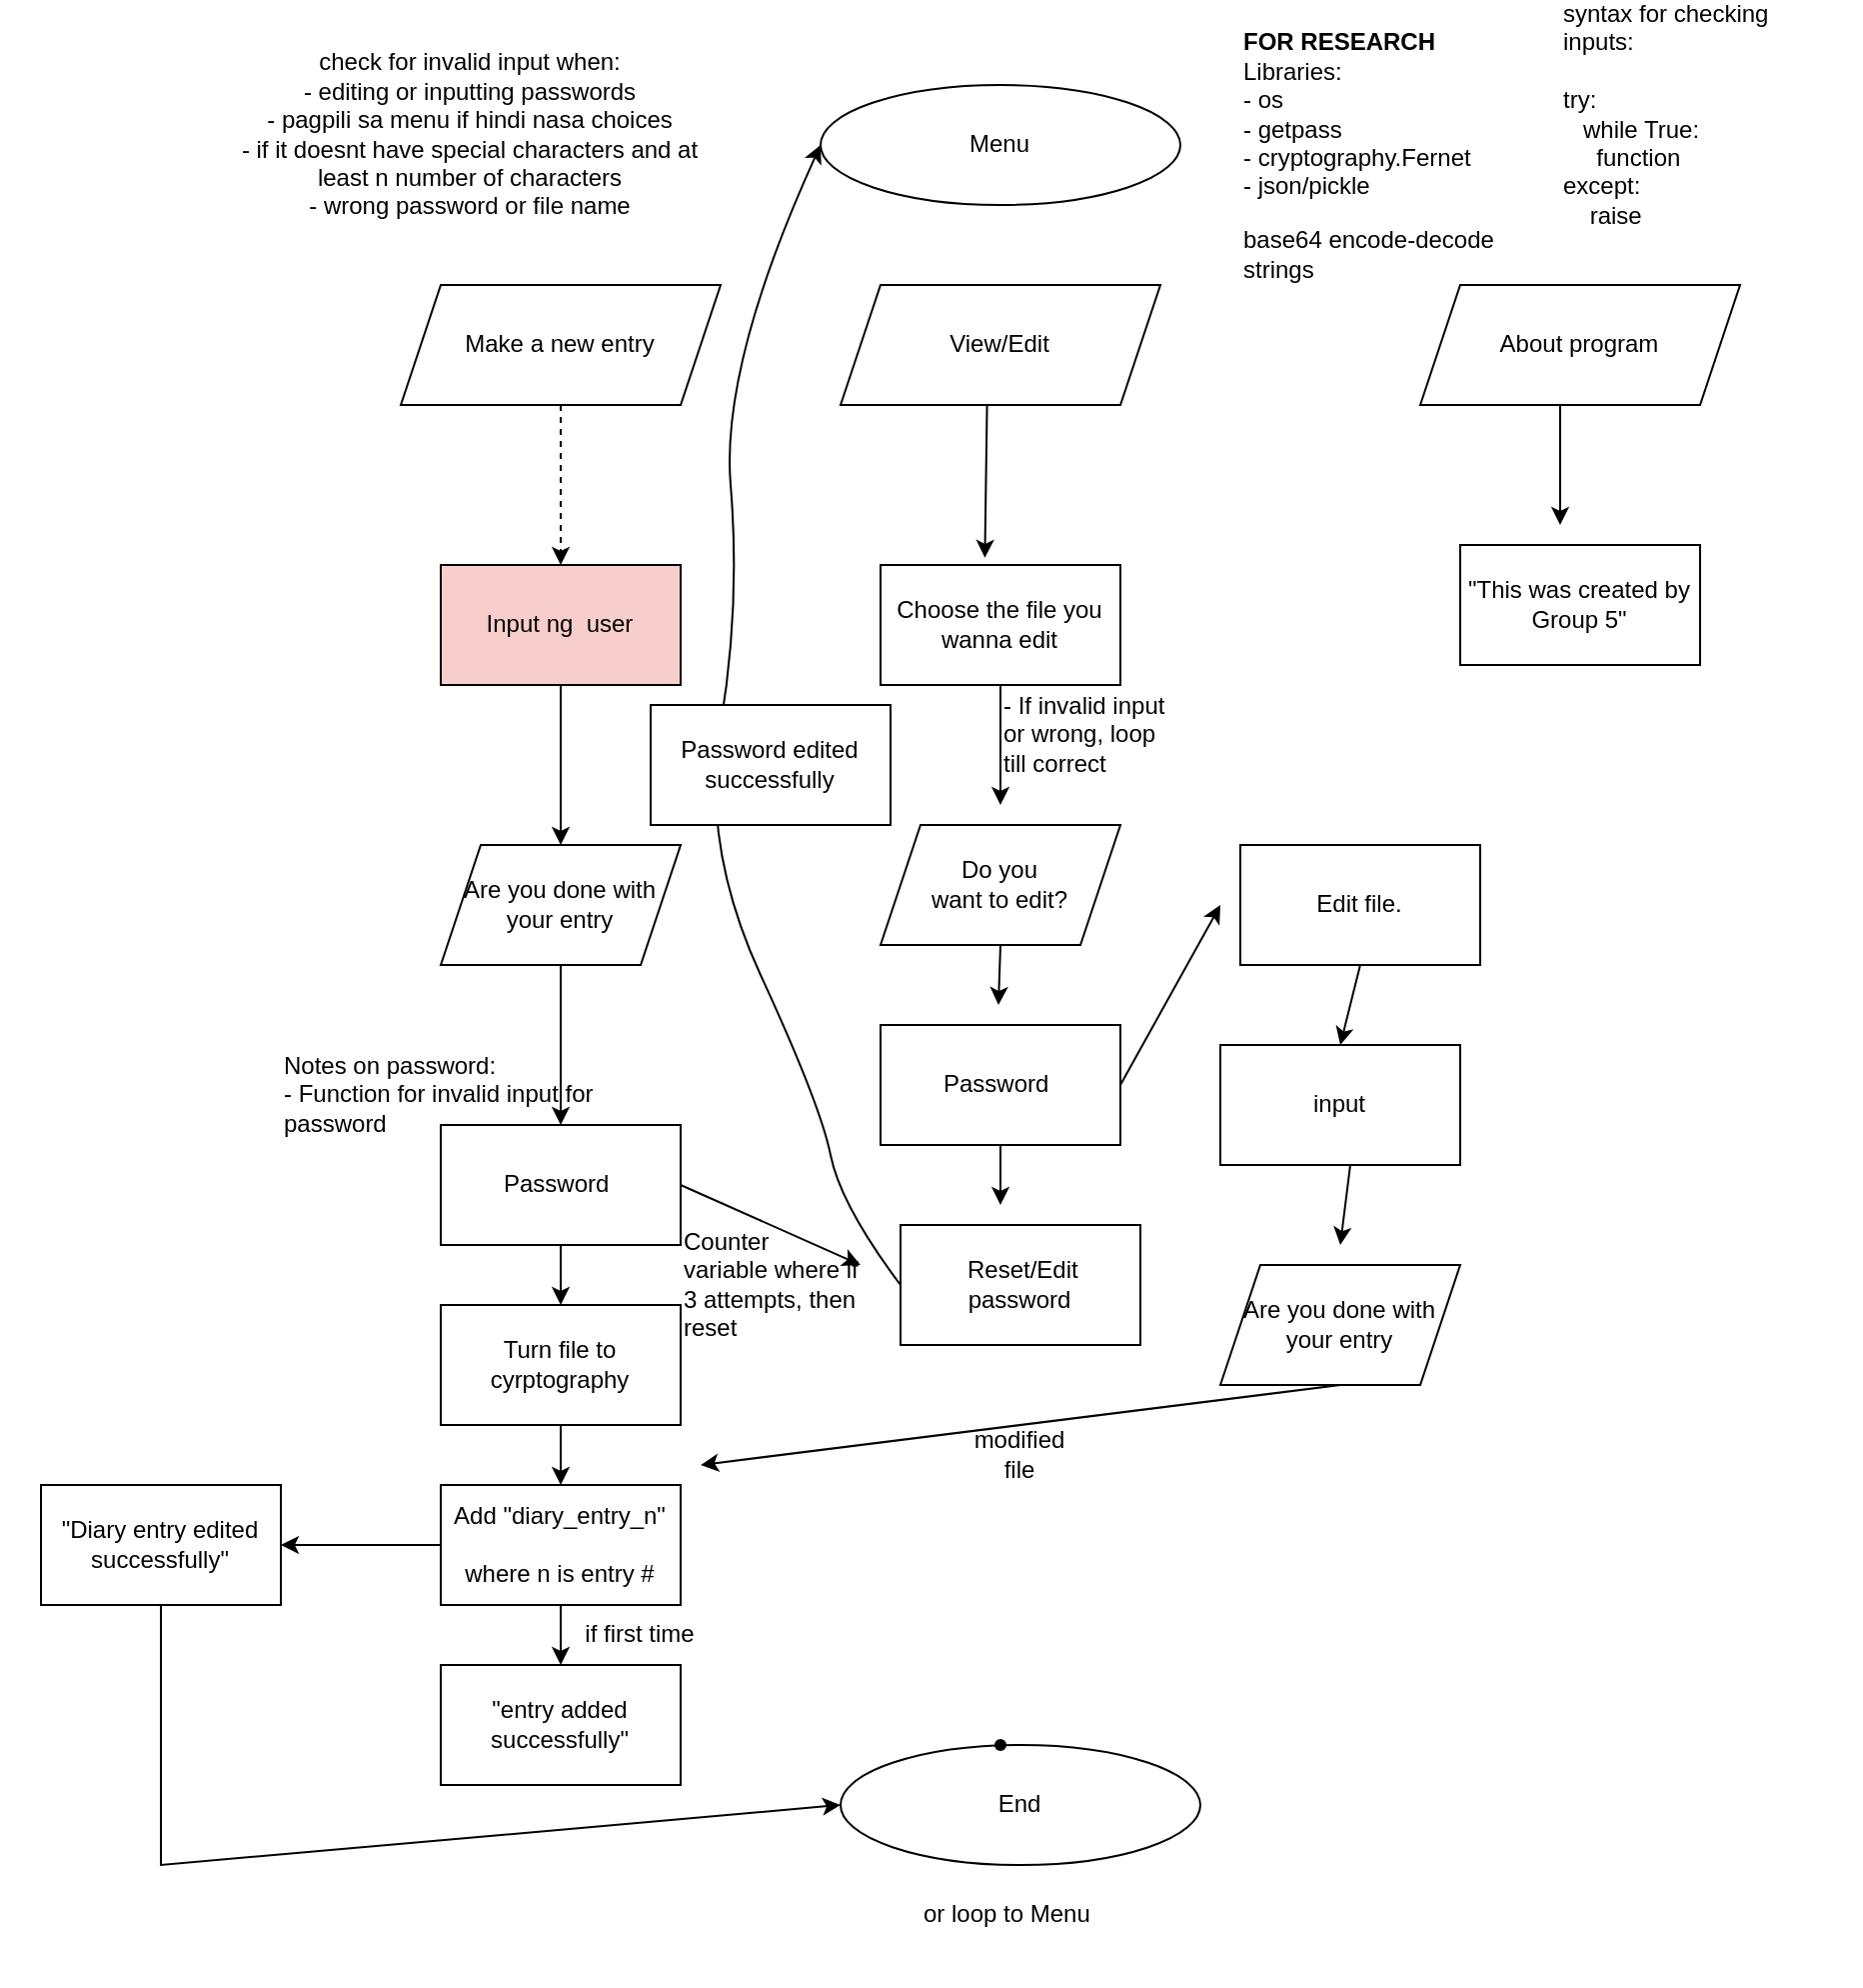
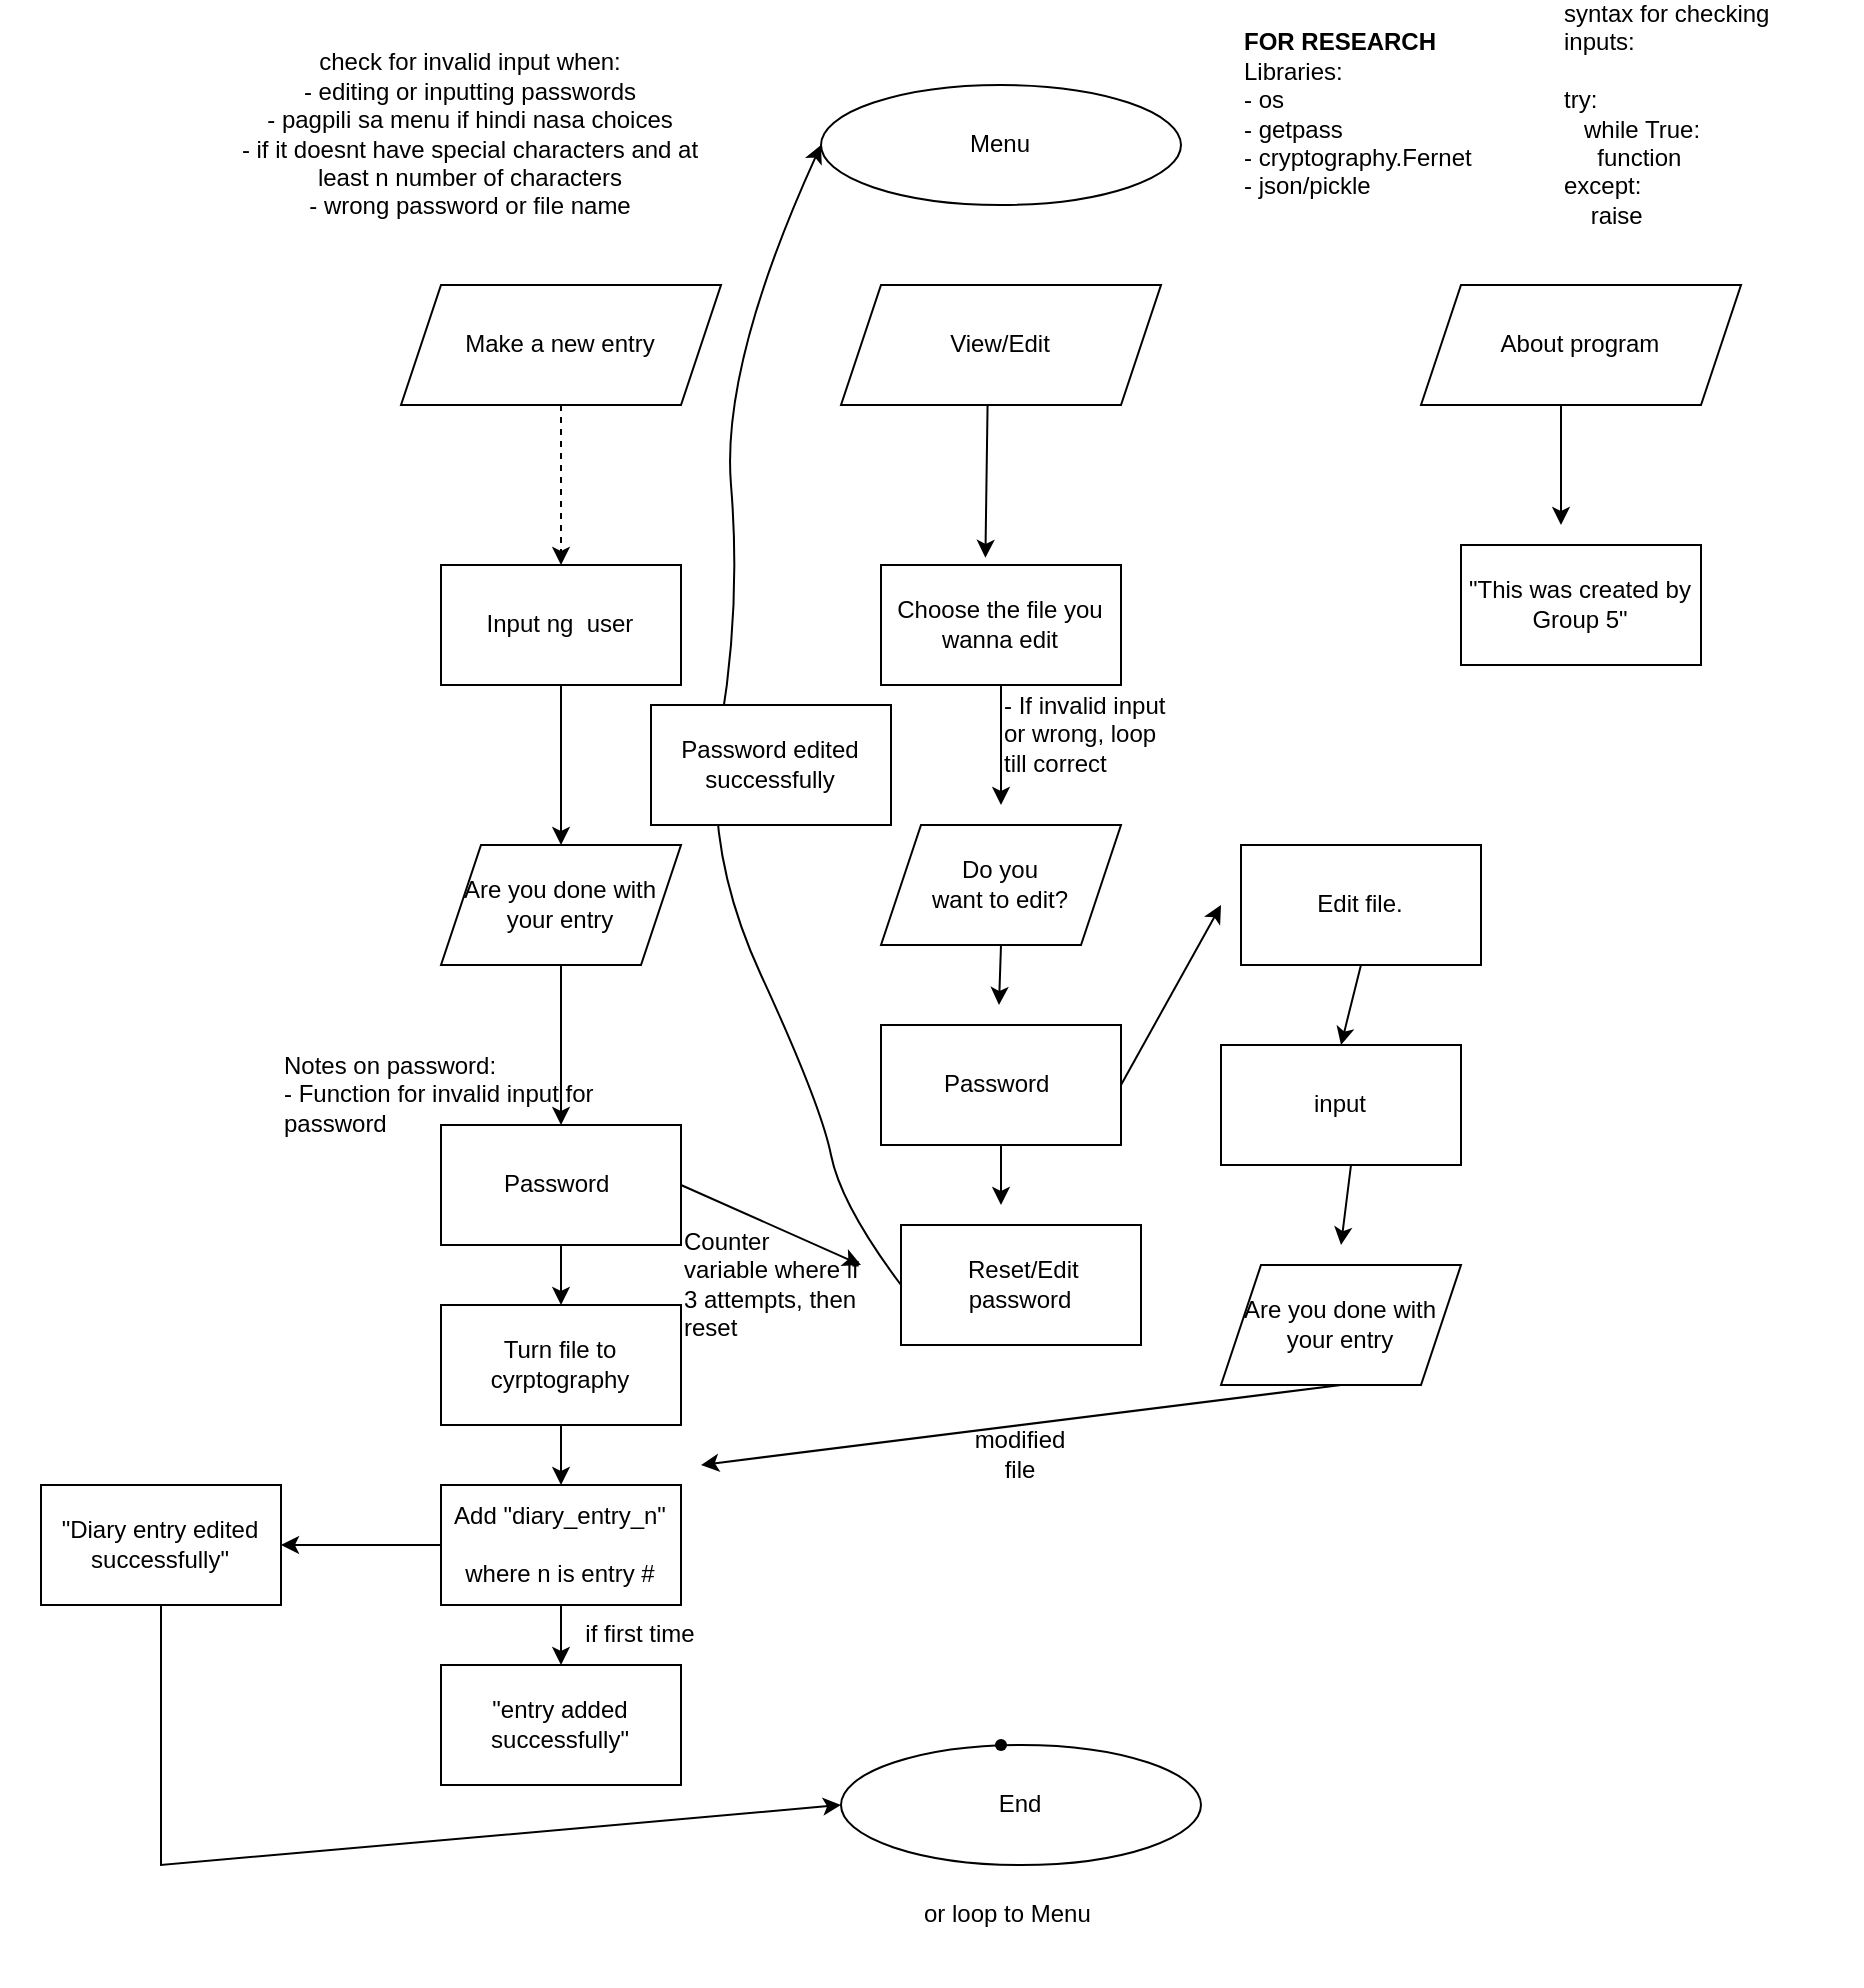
- <mxCell id="54" value="base64 encode-decode strings" style="text;html=1;align=left;verticalAlign=middle;whiteSpace=wrap;rounded=0;" vertex="1" parent="1"><mxGeometry x="620" y="90" width="160" height="30" as="geometry" /></mxCell>
- <mxCell id="9" value="Input ng&amp;nbsp; user" style="whiteSpace=wrap;html=1;fillColor=#f8cecc;" vertex="1" parent="1"><mxGeometry x="220" y="260" width="120" height="60" as="geometry" /></mxCell>
+ <mxCell id="9" value="Input ng&amp;nbsp; user" style="whiteSpace=wrap;html=1;" vertex="1" parent="1"><mxGeometry x="220" y="260" width="120" height="60" as="geometry" /></mxCell>
